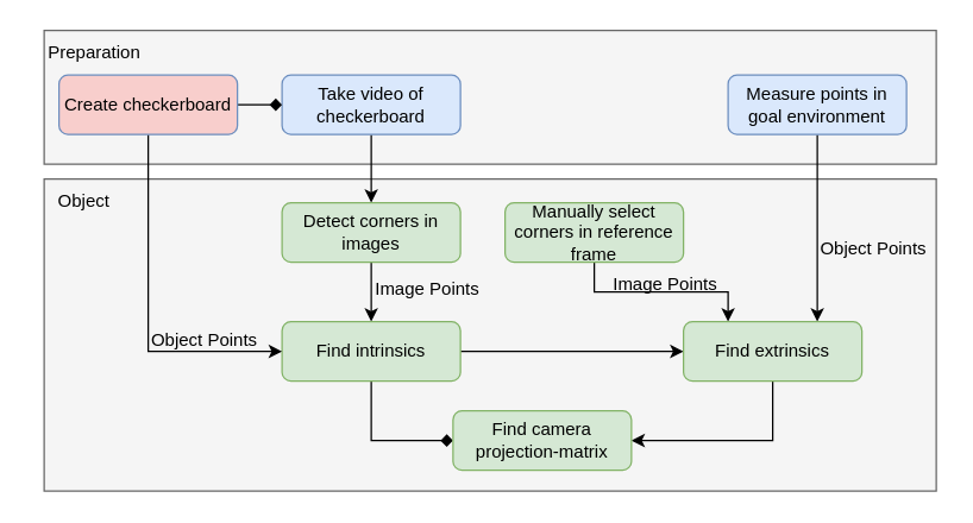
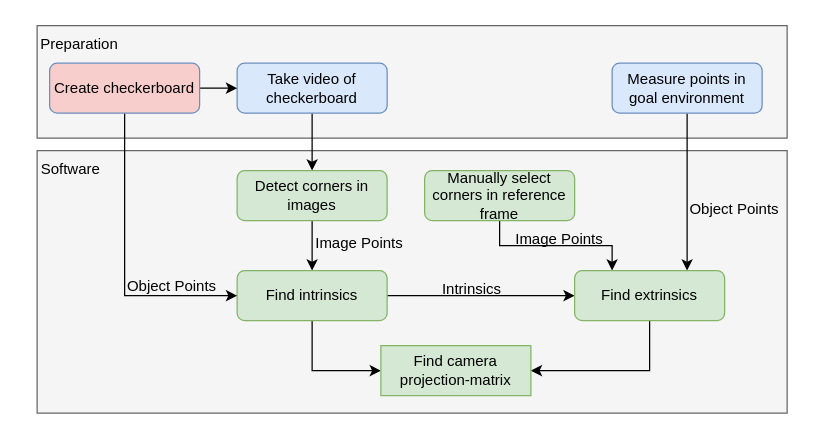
- <mxCell id="11" style="edgeStyle=orthogonalEdgeStyle;rounded=0;orthogonalLoop=1;jettySize=auto;html=1;endArrow=diamond;" parent="1" source="13" target="5" edge="1"><mxGeometry relative="1" as="geometry" /></mxCell>
+ <mxCell id="11" style="edgeStyle=orthogonalEdgeStyle;rounded=0;orthogonalLoop=1;jettySize=auto;html=1;" parent="1" source="13" target="5" edge="1"><mxGeometry relative="1" as="geometry" /></mxCell>
- <mxCell id="24" value="Object" style="text;html=1;strokeColor=none;fillColor=none;align=center;verticalAlign=middle;whiteSpace=wrap;rounded=0;" parent="1" vertex="1"><mxGeometry x="20" y="120" width="72" height="30" as="geometry" /></mxCell>
+ <mxCell id="24" value="Software" style="text;html=1;strokeColor=none;fillColor=none;align=center;verticalAlign=middle;whiteSpace=wrap;rounded=0;" parent="1" vertex="1"><mxGeometry x="20" y="120" width="72" height="30" as="geometry" /></mxCell>
+ <mxCell id="21" value="Intrinsics" style="text;html=1;strokeColor=none;fillColor=none;align=center;verticalAlign=middle;whiteSpace=wrap;rounded=0;" parent="1" vertex="1"><mxGeometry x="332" y="216" width="90" height="30" as="geometry" /></mxCell>
- <mxCell id="9" style="edgeStyle=orthogonalEdgeStyle;rounded=0;orthogonalLoop=1;jettySize=auto;html=1;exitX=0.5;exitY=1;exitDx=0;exitDy=0;entryX=0;entryY=0.5;entryDx=0;entryDy=0;endArrow=diamond;" parent="1" source="10" target="22" edge="1"><mxGeometry relative="1" as="geometry" /></mxCell>
+ <mxCell id="9" style="edgeStyle=orthogonalEdgeStyle;rounded=0;orthogonalLoop=1;jettySize=auto;html=1;exitX=0.5;exitY=1;exitDx=0;exitDy=0;entryX=0;entryY=0.5;entryDx=0;entryDy=0;" parent="1" source="10" target="22" edge="1"><mxGeometry relative="1" as="geometry" /></mxCell>
- <mxCell id="22" value="Find camera projection-matrix" style="rounded=1;whiteSpace=wrap;html=1;fontSize=12;glass=0;strokeWidth=1;shadow=0;fillColor=#d5e8d4;strokeColor=#82b366;" parent="1" vertex="1"><mxGeometry x="304" y="276" width="120" height="40" as="geometry" /></mxCell>
+ <mxCell id="22" value="Find camera projection-matrix" style="whiteSpace=wrap;html=1;fontSize=12;glass=0;strokeWidth=1;shadow=0;fillColor=#d5e8d4;strokeColor=#82b366;rounded=0;" parent="1" vertex="1"><mxGeometry x="304" y="276" width="120" height="40" as="geometry" /></mxCell>
